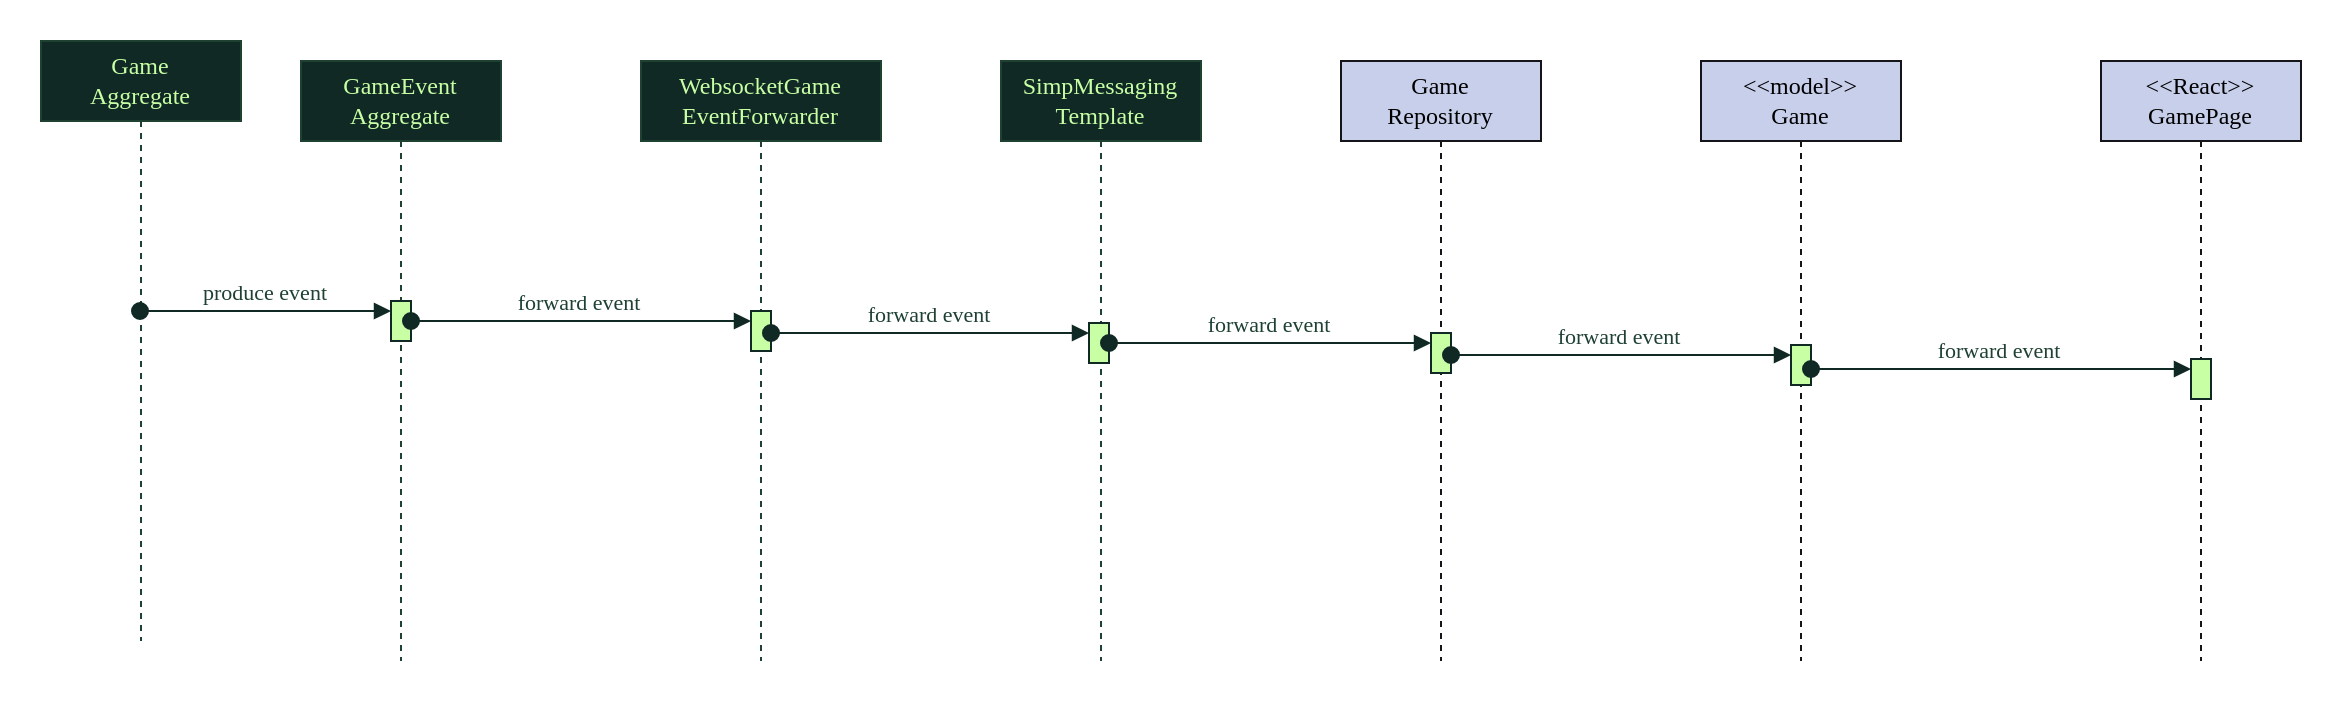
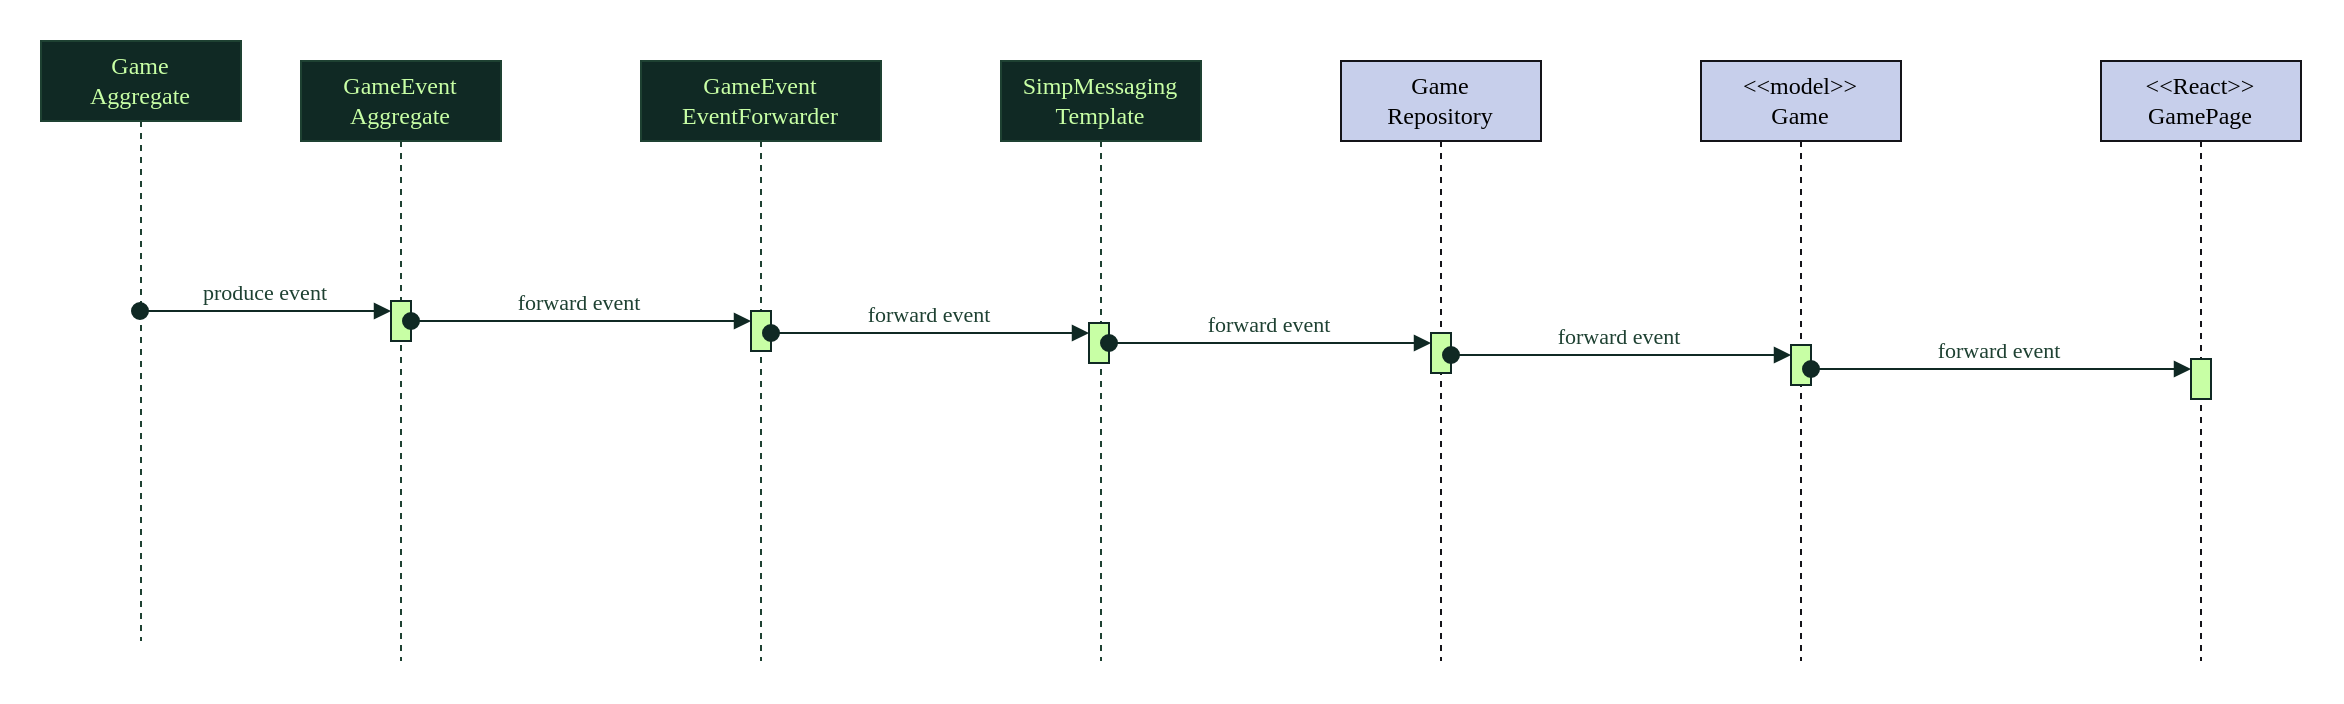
- <mxCell id="5" value="WebsocketGame&lt;div&gt;EventForwarder&lt;/div&gt;" style="shape=umlLifeline;perimeter=lifelinePerimeter;whiteSpace=wrap;html=1;container=1;dropTarget=0;collapsible=0;recursiveResize=0;outlineConnect=0;portConstraint=eastwest;newEdgeStyle={&quot;curved&quot;:0,&quot;rounded&quot;:0};fillColor=#102924;strokeColor=#1E4132;fontFamily=ES Klarheit Kurrent RD;fontColor=#C8FFA5;" vertex="1" parent="1"><mxGeometry x="320" y="30" width="120" height="300" as="geometry" /></mxCell>
+ <mxCell id="5" value="GameEvent&lt;div&gt;EventForwarder&lt;/div&gt;" style="shape=umlLifeline;perimeter=lifelinePerimeter;whiteSpace=wrap;html=1;container=1;dropTarget=0;collapsible=0;recursiveResize=0;outlineConnect=0;portConstraint=eastwest;newEdgeStyle={&quot;curved&quot;:0,&quot;rounded&quot;:0};fillColor=#102924;strokeColor=#1E4132;fontFamily=ES Klarheit Kurrent RD;fontColor=#C8FFA5;" vertex="1" parent="1"><mxGeometry x="320" y="30" width="120" height="300" as="geometry" /></mxCell>
